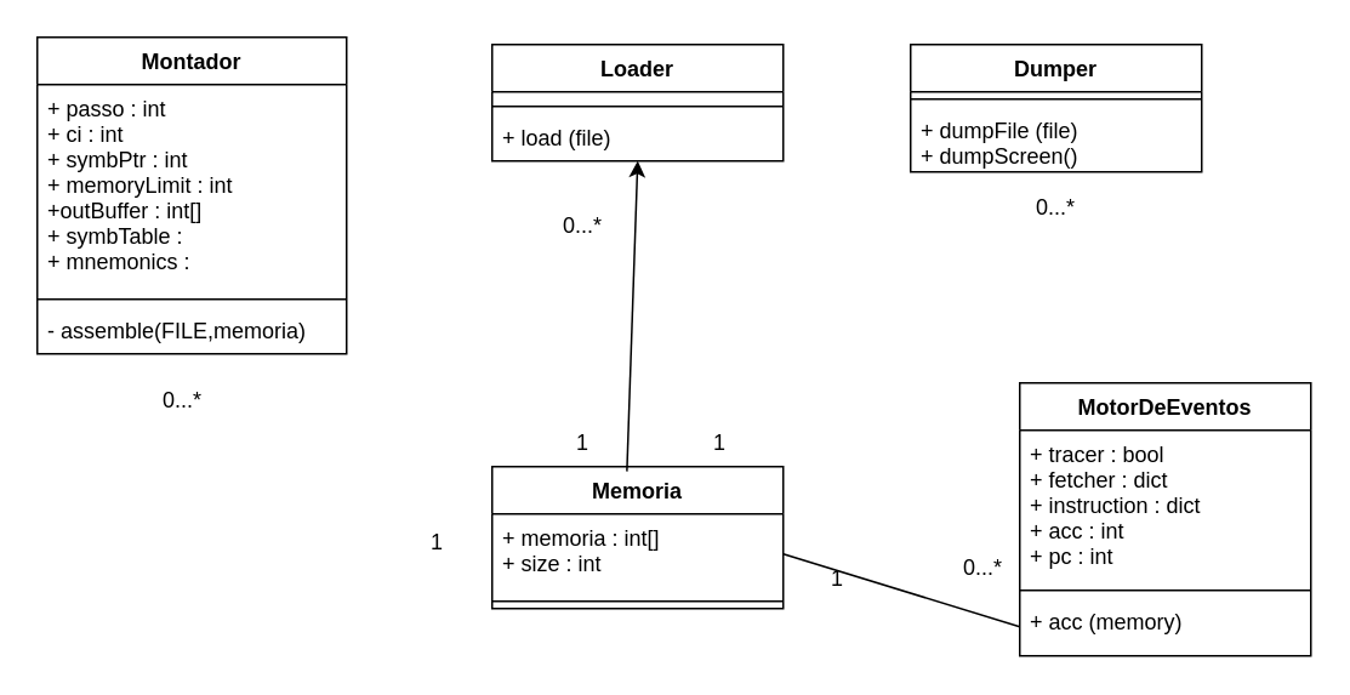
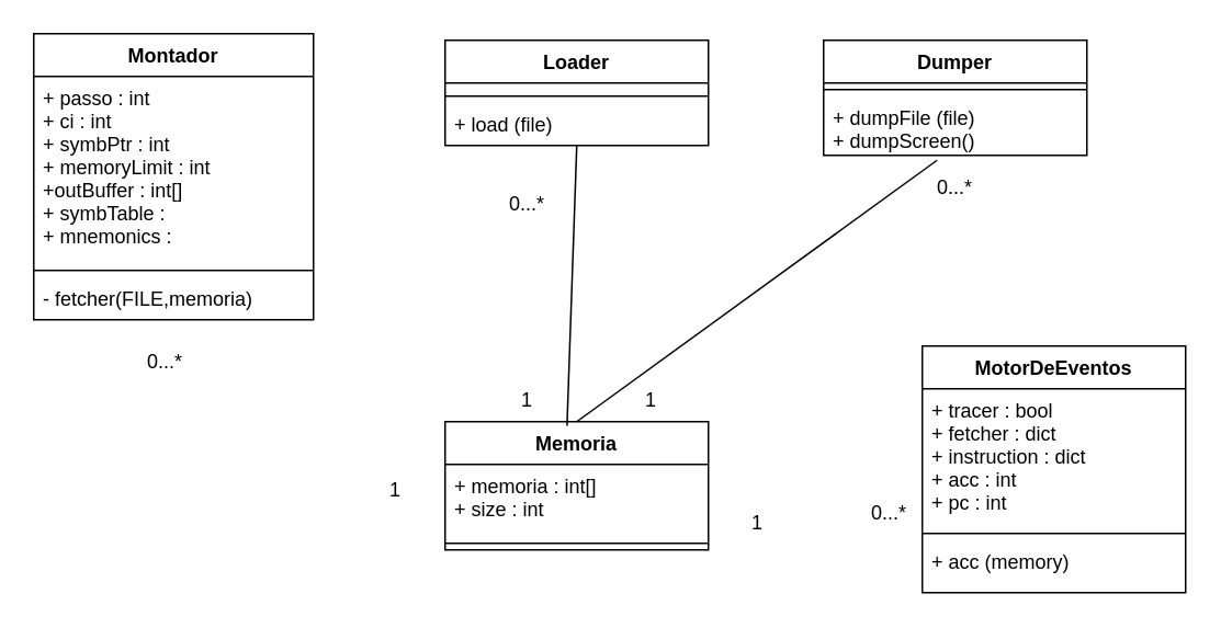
- <mxCell id="20" value="" style="endArrow=classic;html=1;exitX=0.463;exitY=0.033;exitDx=0;exitDy=0;exitPerimeter=0;entryX=0.5;entryY=1;entryDx=0;entryDy=0;entryPerimeter=0;" parent="1" source="17" target="9" edge="1"><mxGeometry width="50" height="50" relative="1" as="geometry"><mxPoint x="310" y="217" as="sourcePoint" /><mxPoint x="360" y="167" as="targetPoint" /></mxGeometry></mxCell>
+ <mxCell id="20" value="" style="endArrow=none;html=1;exitX=0.463;exitY=0.033;exitDx=0;exitDy=0;exitPerimeter=0;entryX=0.5;entryY=1;entryDx=0;entryDy=0;entryPerimeter=0;" parent="1" source="17" target="9" edge="1"><mxGeometry width="50" height="50" relative="1" as="geometry"><mxPoint x="310" y="217" as="sourcePoint" /><mxPoint x="360" y="167" as="targetPoint" /></mxGeometry></mxCell>
+ <mxCell id="23" value="" style="endArrow=none;html=1;exitX=0.5;exitY=0;exitDx=0;exitDy=0;entryX=0.431;entryY=1.083;entryDx=0;entryDy=0;entryPerimeter=0;" parent="1" source="17" target="12" edge="1"><mxGeometry width="50" height="50" relative="1" as="geometry"><mxPoint x="494" y="262" as="sourcePoint" /><mxPoint x="500" y="94" as="targetPoint" /></mxGeometry></mxCell>
- <mxCell id="5" value="- assemble(FILE,memoria)" style="text;strokeColor=none;fillColor=none;align=left;verticalAlign=top;spacingLeft=4;spacingRight=4;overflow=hidden;rotatable=0;points=[[0,0.5],[1,0.5]];portConstraint=eastwest;" parent="2" vertex="1"><mxGeometry y="148" width="170" height="26" as="geometry" /></mxCell>
+ <mxCell id="5" value="- fetcher(FILE,memoria)" style="text;strokeColor=none;fillColor=none;align=left;verticalAlign=top;spacingLeft=4;spacingRight=4;overflow=hidden;rotatable=0;points=[[0,0.5],[1,0.5]];portConstraint=eastwest;" parent="2" vertex="1"><mxGeometry y="148" width="170" height="26" as="geometry" /></mxCell>
- <mxCell id="26" value="" style="endArrow=none;html=1;exitX=1;exitY=0.5;exitDx=0;exitDy=0;entryX=0;entryY=0.5;entryDx=0;entryDy=0;" parent="1" source="18" target="16" edge="1"><mxGeometry width="50" height="50" relative="1" as="geometry"><mxPoint x="470" y="344" as="sourcePoint" /><mxPoint x="476" y="176" as="targetPoint" /></mxGeometry></mxCell>
